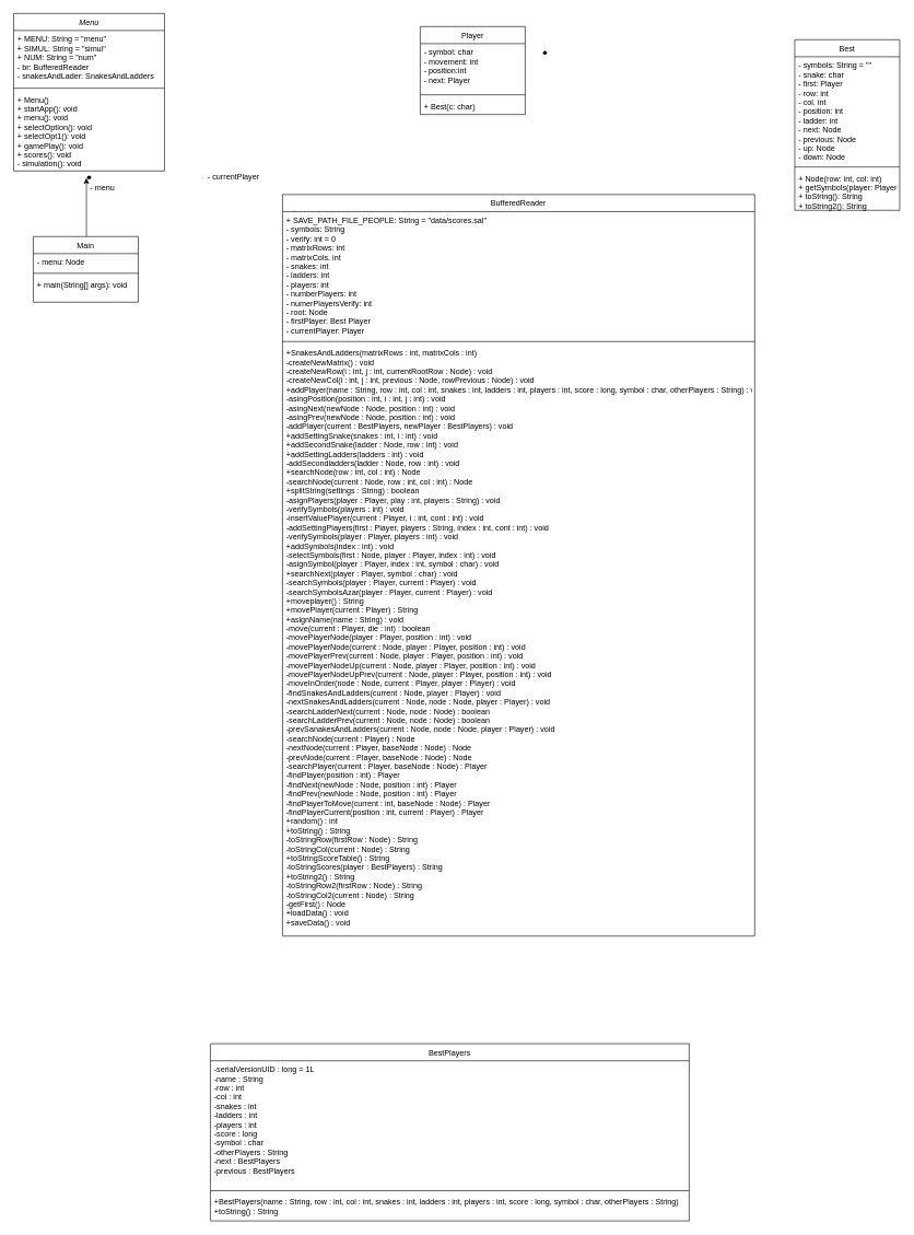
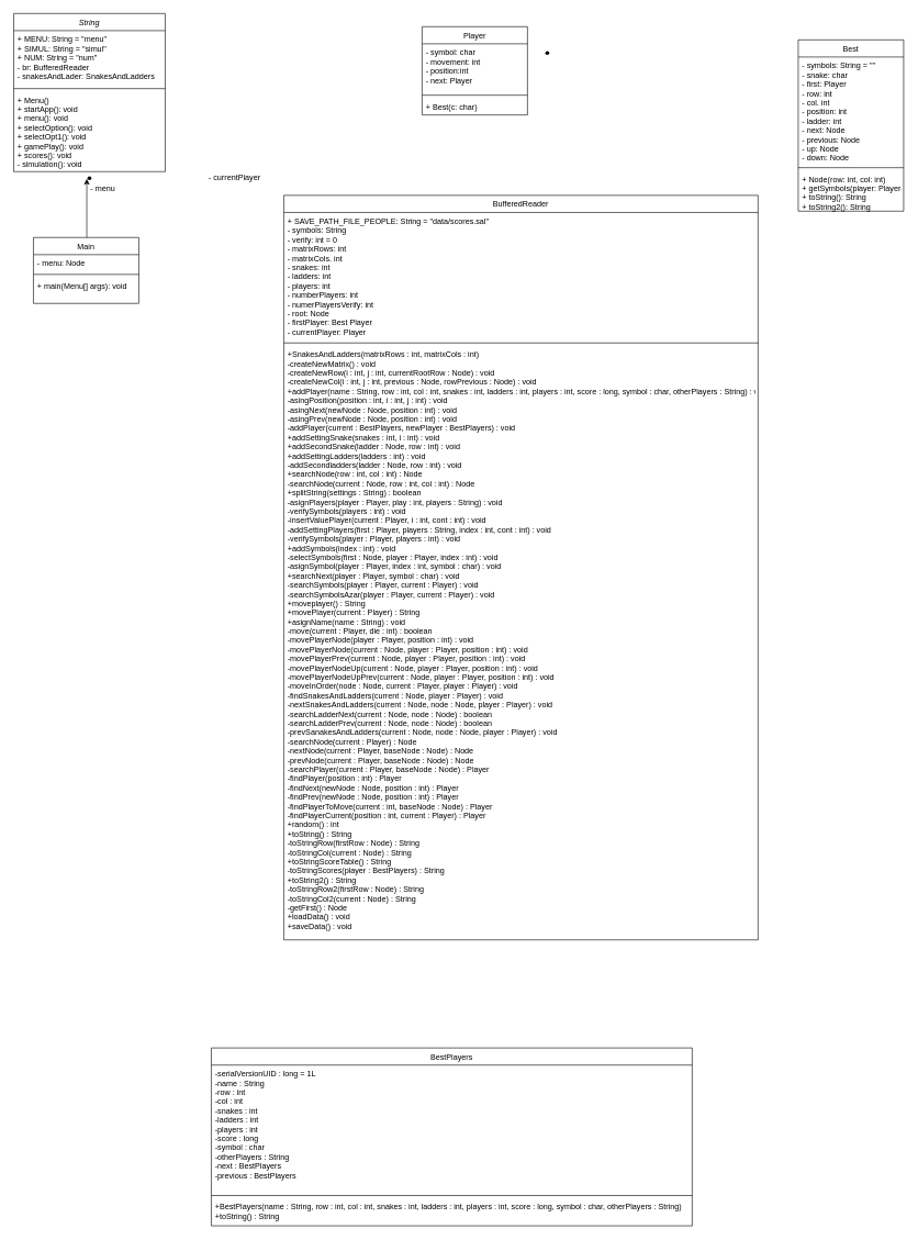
- <mxCell id="2" value="Menu" style="swimlane;fontStyle=2;align=center;verticalAlign=top;childLayout=stackLayout;horizontal=1;startSize=26;horizontalStack=0;resizeParent=1;resizeLast=0;collapsible=1;marginBottom=0;rounded=0;shadow=0;strokeWidth=1;" parent="1" vertex="1"><mxGeometry x="20" y="20" width="230" height="240" as="geometry"><mxRectangle x="230" y="140" width="160" height="26" as="alternateBounds" /></mxGeometry></mxCell>
+ <mxCell id="2" value="String" style="swimlane;fontStyle=2;align=center;verticalAlign=top;childLayout=stackLayout;horizontal=1;startSize=26;horizontalStack=0;resizeParent=1;resizeLast=0;collapsible=1;marginBottom=0;rounded=0;shadow=0;strokeWidth=1;" parent="1" vertex="1"><mxGeometry x="20" y="20" width="230" height="240" as="geometry"><mxRectangle x="230" y="140" width="160" height="26" as="alternateBounds" /></mxGeometry></mxCell>
- <mxCell id="9" value="+ main(String[] args): void" style="text;align=left;verticalAlign=top;spacingLeft=4;spacingRight=4;overflow=hidden;rotatable=0;points=[[0,0.5],[1,0.5]];portConstraint=eastwest;fontStyle=0" parent="6" vertex="1"><mxGeometry y="60" width="160" height="26" as="geometry" /></mxCell>
+ <mxCell id="9" value="+ main(Menu[] args): void" style="text;align=left;verticalAlign=top;spacingLeft=4;spacingRight=4;overflow=hidden;rotatable=0;points=[[0,0.5],[1,0.5]];portConstraint=eastwest;fontStyle=0" parent="6" vertex="1"><mxGeometry y="60" width="160" height="26" as="geometry" /></mxCell>
